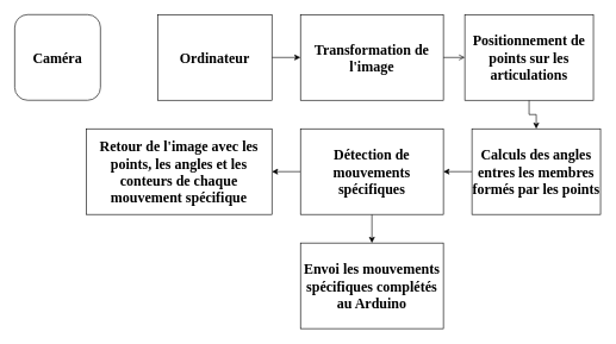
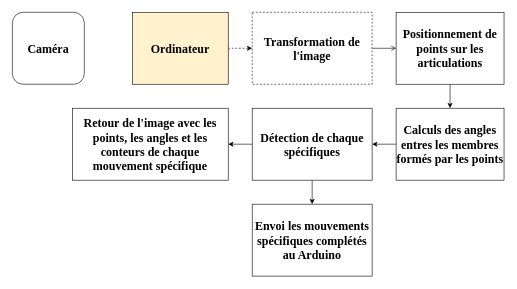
- <mxCell id="3" value="&lt;font size=&quot;1&quot; face=&quot;Verdana&quot;&gt;&lt;b style=&quot;font-size: 20px;&quot;&gt;Ordinateur&lt;/b&gt;&lt;/font&gt;" style="rounded=0;whiteSpace=wrap;html=1;" vertex="1" parent="1"><mxGeometry x="220" y="20" width="160" height="120" as="geometry" /></mxCell>
+ <mxCell id="3" value="&lt;font size=&quot;1&quot; face=&quot;Verdana&quot;&gt;&lt;b style=&quot;font-size: 20px;&quot;&gt;Ordinateur&lt;/b&gt;&lt;/font&gt;" style="rounded=0;whiteSpace=wrap;html=1;fillColor=#fff2cc;" vertex="1" parent="1"><mxGeometry x="220" y="20" width="160" height="120" as="geometry" /></mxCell>
- <mxCell id="2" style="edgeStyle=orthogonalEdgeStyle;rounded=0;orthogonalLoop=1;jettySize=auto;html=1;exitX=1;exitY=0.5;exitDx=0;exitDy=0;entryX=0;entryY=0.5;entryDx=0;entryDy=0;" edge="1" parent="1" source="3" target="6"><mxGeometry relative="1" as="geometry" /></mxCell>
+ <mxCell id="2" style="edgeStyle=orthogonalEdgeStyle;rounded=0;orthogonalLoop=1;jettySize=auto;html=1;exitX=1;exitY=0.5;exitDx=0;exitDy=0;entryX=0;entryY=0.5;entryDx=0;entryDy=0;dashed=1;" edge="1" parent="1" source="3" target="6"><mxGeometry relative="1" as="geometry" /></mxCell>
- <mxCell id="6" value="&lt;font size=&quot;1&quot; face=&quot;Verdana&quot;&gt;&lt;b style=&quot;font-size: 20px;&quot;&gt;Transformation de l'image&lt;/b&gt;&lt;/font&gt;" style="rounded=0;whiteSpace=wrap;html=1;" vertex="1" parent="1"><mxGeometry x="420" y="20" width="200" height="120" as="geometry" /></mxCell>
+ <mxCell id="6" value="&lt;font size=&quot;1&quot; face=&quot;Verdana&quot;&gt;&lt;b style=&quot;font-size: 20px;&quot;&gt;Transformation de l'image&lt;/b&gt;&lt;/font&gt;" style="rounded=0;whiteSpace=wrap;html=1;dashed=1;" vertex="1" parent="1"><mxGeometry x="420" y="20" width="200" height="120" as="geometry" /></mxCell>
- <mxCell id="8" value="&lt;b&gt;&lt;font style=&quot;font-size: 20px;&quot; face=&quot;Verdana&quot;&gt;Positionnement de points sur les articulations&lt;/font&gt;&lt;/b&gt;" style="rounded=0;whiteSpace=wrap;html=1;" vertex="1" parent="1"><mxGeometry x="650" y="20" width="180" height="120" as="geometry" /></mxCell>
+ <mxCell id="8" value="&lt;b&gt;&lt;font style=&quot;font-size: 20px;&quot; face=&quot;Verdana&quot;&gt;Positionnement de points sur les articulations&lt;/font&gt;&lt;/b&gt;" style="rounded=0;whiteSpace=wrap;html=1;" vertex="1" parent="1"><mxGeometry x="660" y="20" width="180" height="120" as="geometry" /></mxCell>
- <mxCell id="13" value="&lt;font style=&quot;font-size: 20px;&quot; face=&quot;Verdana&quot;&gt;&lt;b&gt;Détection de mouvements spécifiques&lt;/b&gt;&lt;/font&gt;" style="rounded=0;whiteSpace=wrap;html=1;" vertex="1" parent="1"><mxGeometry x="420" y="180" width="200" height="120" as="geometry" /></mxCell>
+ <mxCell id="13" value="&lt;font style=&quot;font-size: 20px;&quot; face=&quot;Verdana&quot;&gt;&lt;b&gt;Détection de chaque spécifiques&lt;/b&gt;&lt;/font&gt;" style="rounded=0;whiteSpace=wrap;html=1;" vertex="1" parent="1"><mxGeometry x="420" y="180" width="200" height="120" as="geometry" /></mxCell>
